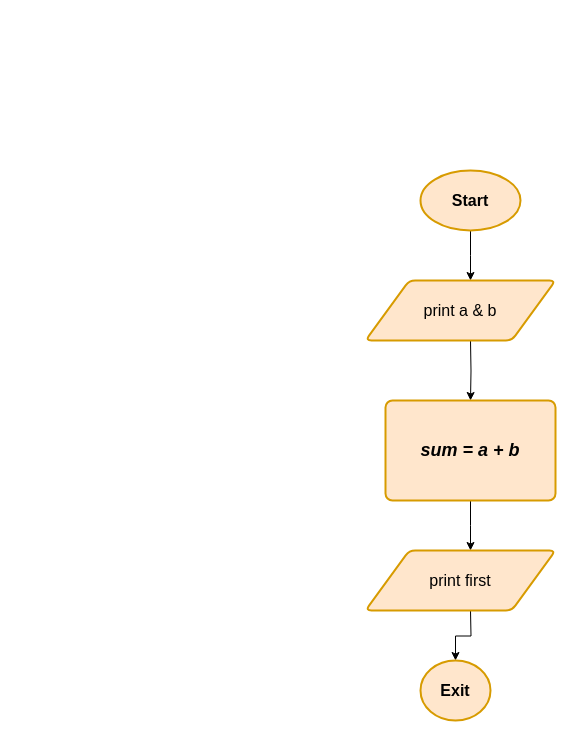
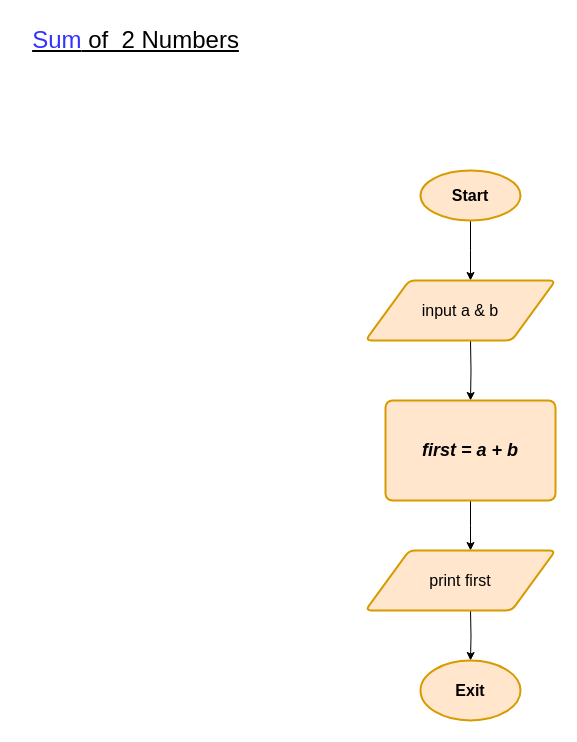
+ <mxCell id="11" value="&lt;font style=&quot;color: rgb(51, 51, 255);&quot;&gt;Sum&lt;/font&gt; of&amp;nbsp; 2 Numbers" style="text;html=1;align=center;verticalAlign=middle;resizable=0;points=[];autosize=1;strokeColor=none;fillColor=none;fontStyle=4;fontSize=24;" vertex="1" parent="1"><mxGeometry x="20" y="20" width="230" height="40" as="geometry" /></mxCell>
- <mxCell id="3" value="Start" style="strokeWidth=2;html=1;shape=mxgraph.flowchart.start_1;whiteSpace=wrap;fillColor=#ffe6cc;strokeColor=#d79b00;fontStyle=1;fontSize=16;" vertex="1" parent="1"><mxGeometry x="420" y="170" width="100" height="60" as="geometry" /></mxCell>
+ <mxCell id="3" value="Start" style="strokeWidth=2;html=1;shape=mxgraph.flowchart.start_1;whiteSpace=wrap;fillColor=#ffe6cc;strokeColor=#d79b00;fontStyle=1;fontSize=16;" vertex="1" parent="1"><mxGeometry x="420" y="170" width="100" height="50" as="geometry" /></mxCell>
- <mxCell id="5" value="print a &amp;amp; b" style="shape=parallelogram;html=1;strokeWidth=2;perimeter=parallelogramPerimeter;whiteSpace=wrap;rounded=1;arcSize=12;size=0.23;fillColor=#ffe6cc;strokeColor=#d79b00;fontStyle=0;fontSize=16;" vertex="1" parent="1"><mxGeometry x="365" y="280" width="190" height="60" as="geometry" /></mxCell>
+ <mxCell id="5" value="input a &amp;amp; b" style="shape=parallelogram;html=1;strokeWidth=2;perimeter=parallelogramPerimeter;whiteSpace=wrap;rounded=1;arcSize=12;size=0.23;fillColor=#ffe6cc;strokeColor=#d79b00;fontStyle=0;fontSize=16;" vertex="1" parent="1"><mxGeometry x="365" y="280" width="190" height="60" as="geometry" /></mxCell>
- <mxCell id="7" value="sum = a + b" style="rounded=1;whiteSpace=wrap;html=1;absoluteArcSize=1;arcSize=14;strokeWidth=2;fillColor=#ffe6cc;strokeColor=#d79b00;fontStyle=3;fontSize=18;" vertex="1" parent="1"><mxGeometry x="385" y="400" width="170" height="100" as="geometry" /></mxCell>
+ <mxCell id="7" value="first = a + b" style="rounded=1;whiteSpace=wrap;html=1;absoluteArcSize=1;arcSize=14;strokeWidth=2;fillColor=#ffe6cc;strokeColor=#d79b00;fontStyle=3;fontSize=18;" vertex="1" parent="1"><mxGeometry x="385" y="400" width="170" height="100" as="geometry" /></mxCell>
- <mxCell id="10" value="Exit" style="strokeWidth=2;html=1;shape=mxgraph.flowchart.start_1;whiteSpace=wrap;fillColor=#ffe6cc;strokeColor=#d79b00;fontStyle=1;fontSize=16;" vertex="1" parent="1"><mxGeometry x="420" y="660" width="70" height="60" as="geometry" /></mxCell>
+ <mxCell id="10" value="Exit" style="strokeWidth=2;html=1;shape=mxgraph.flowchart.start_1;whiteSpace=wrap;fillColor=#ffe6cc;strokeColor=#d79b00;fontStyle=1;fontSize=16;" vertex="1" parent="1"><mxGeometry x="420" y="660" width="100" height="60" as="geometry" /></mxCell>
